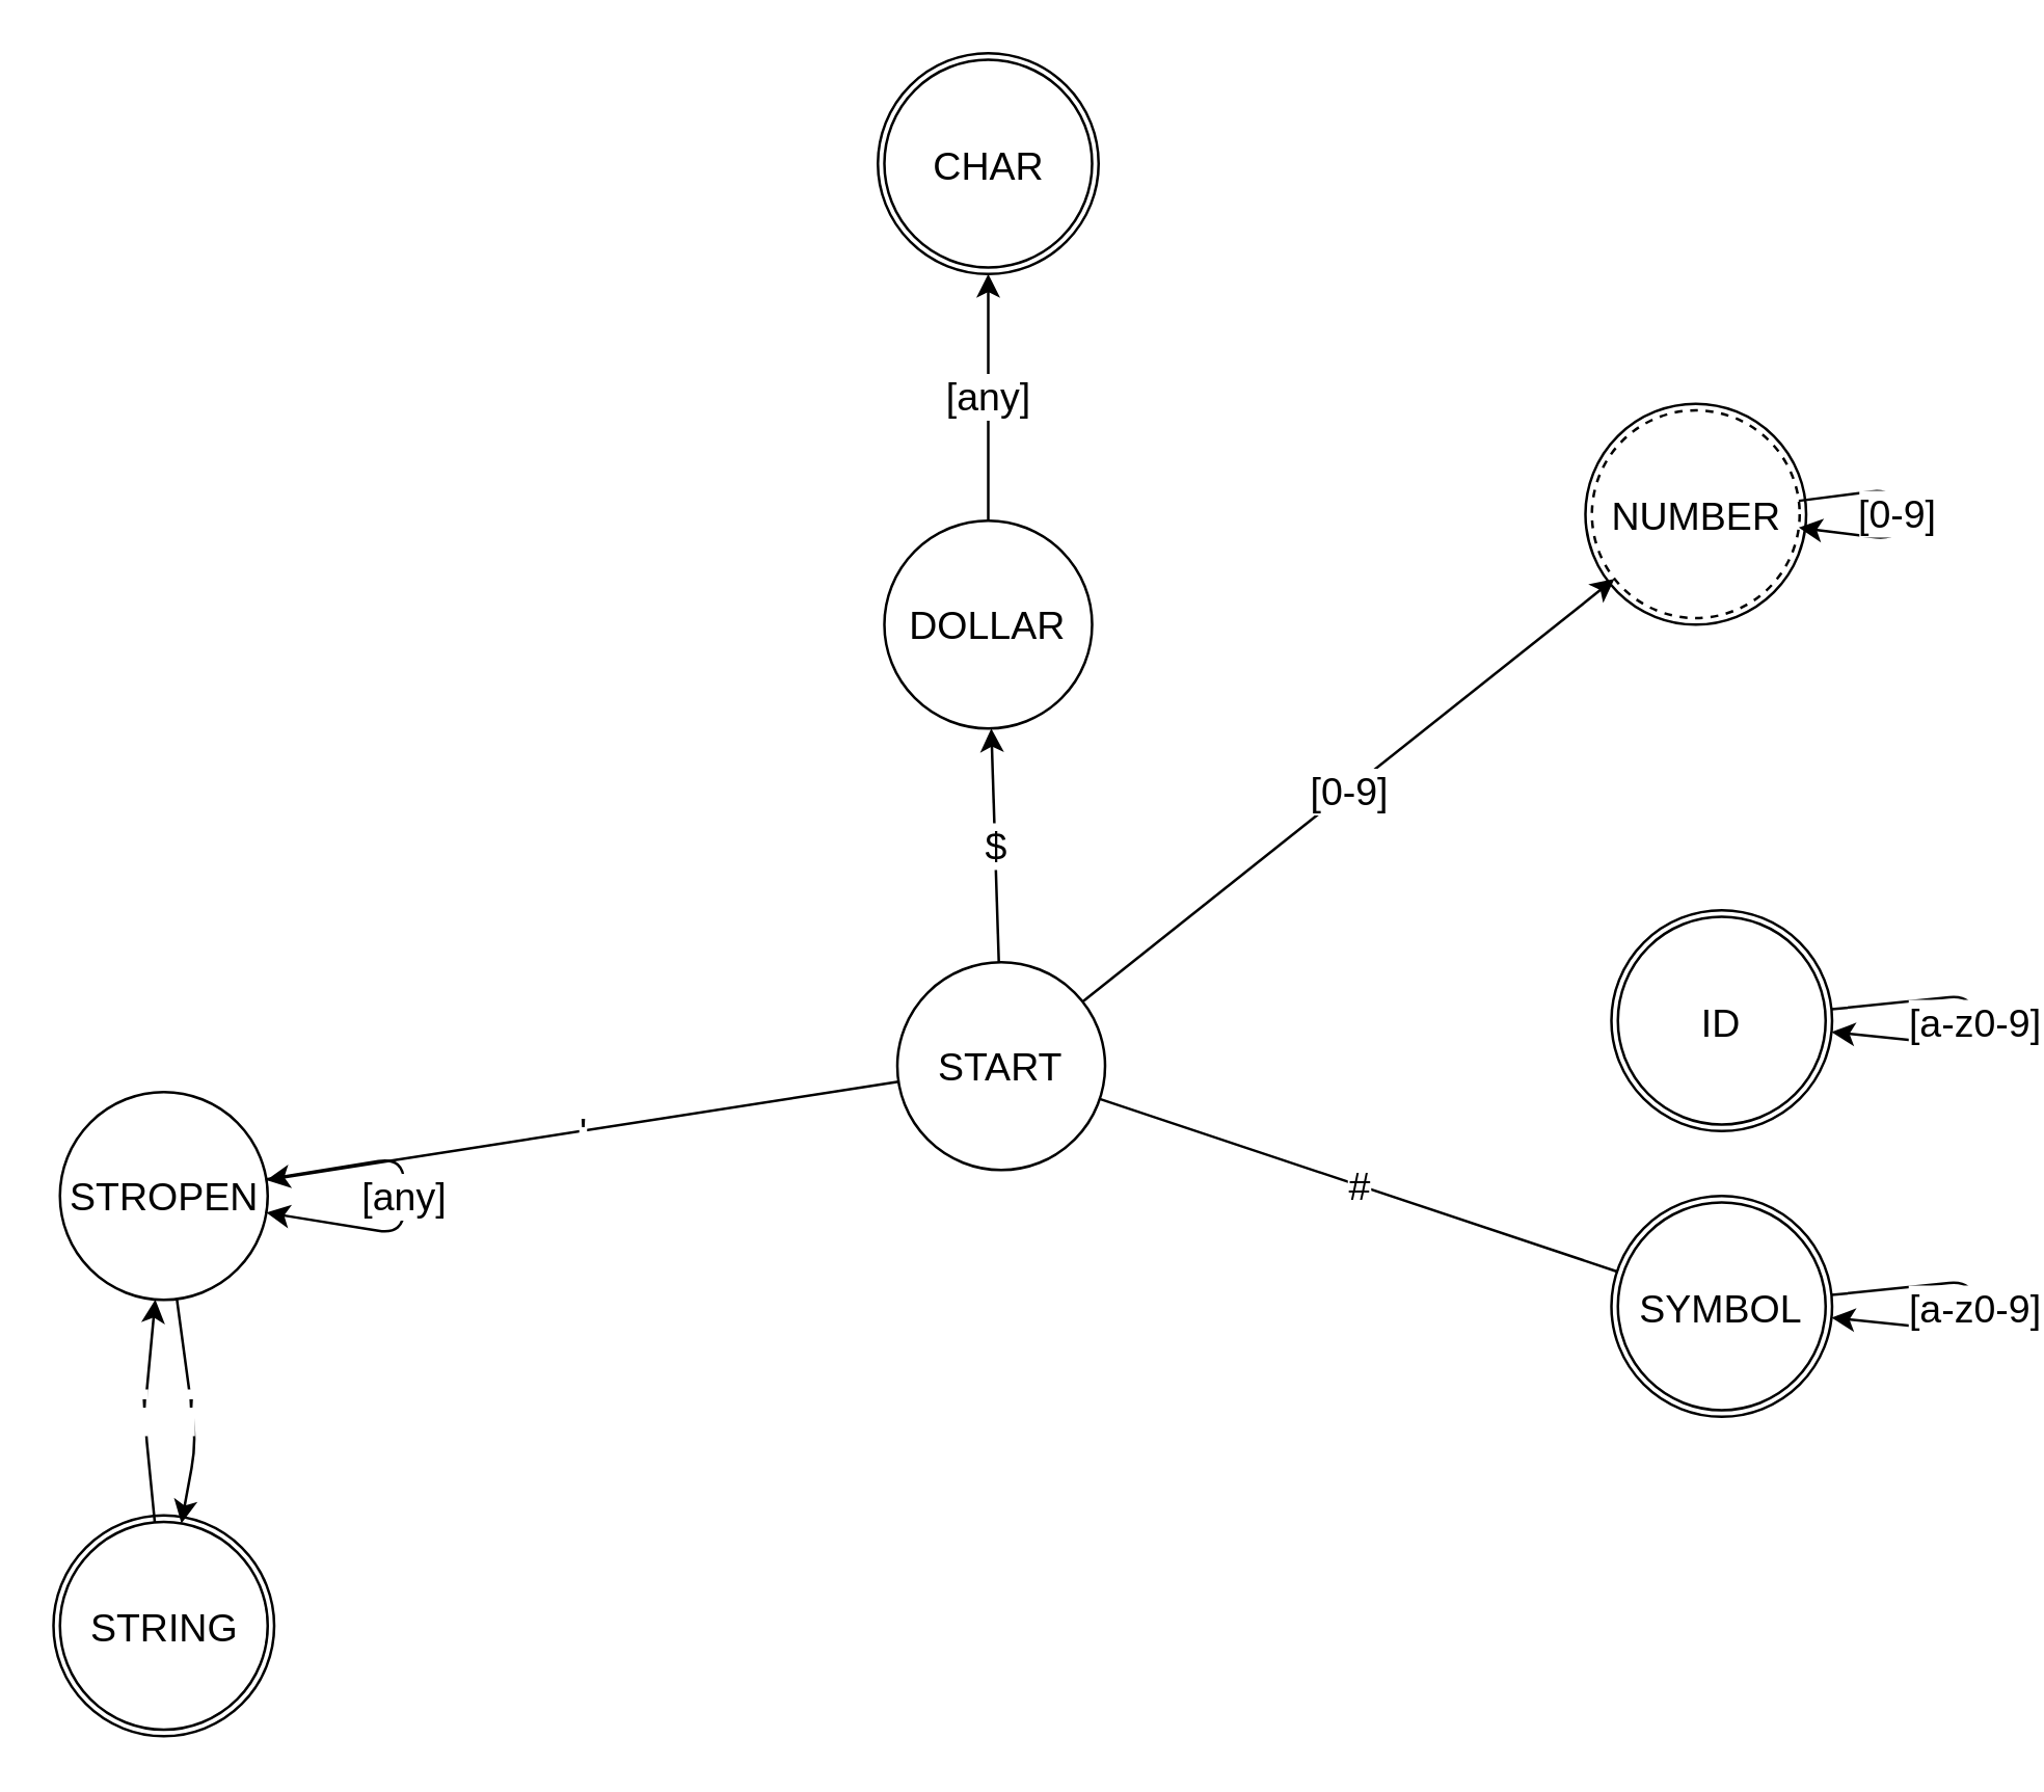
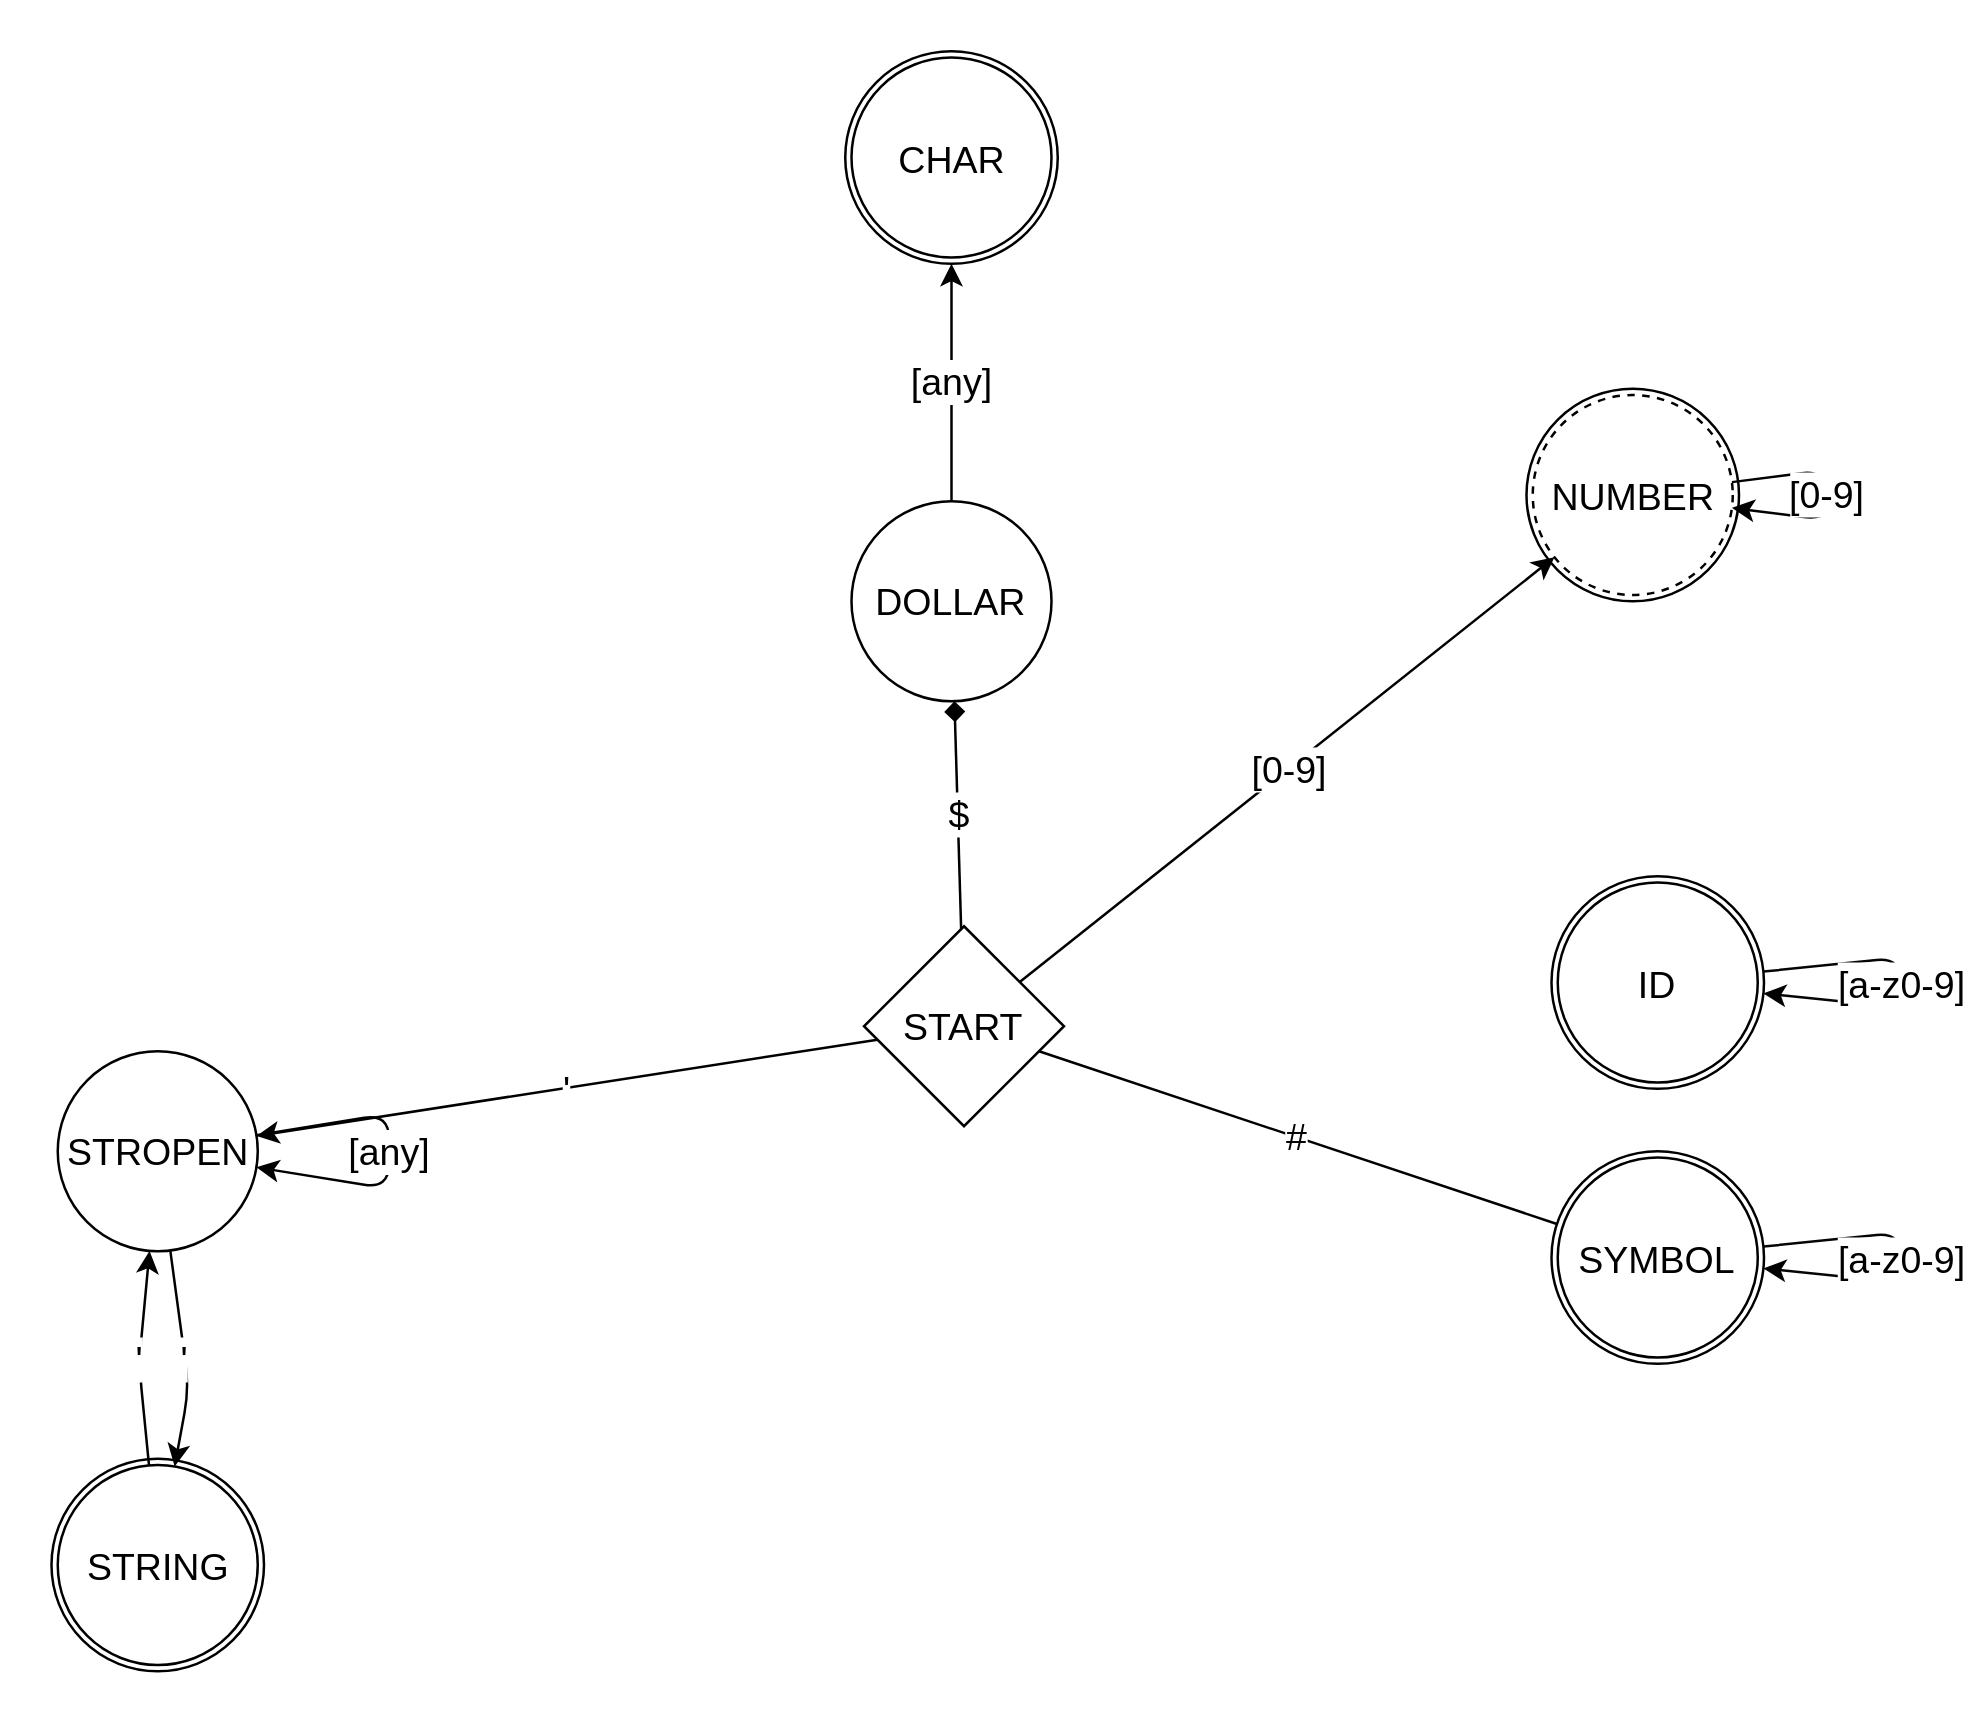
- <mxCell id="2" value="$" style="edgeStyle=none;html=1;labelBorderColor=none;spacing=2;spacingTop=0;fontSize=15;" parent="1" source="6" target="8" edge="1"><mxGeometry relative="1" as="geometry" /></mxCell>
+ <mxCell id="2" value="$" style="edgeStyle=none;html=1;labelBorderColor=none;spacing=2;spacingTop=0;fontSize=15;endArrow=diamond;" parent="1" source="6" target="8" edge="1"><mxGeometry relative="1" as="geometry" /></mxCell>
- <mxCell id="6" value="START" style="ellipse;whiteSpace=wrap;html=1;aspect=fixed;fontSize=15;" parent="1" vertex="1"><mxGeometry x="345" y="370" width="80" height="80" as="geometry" /></mxCell>
+ <mxCell id="6" value="START" style="rhombus;whiteSpace=wrap;html=1;aspect=fixed;fontSize=15;" parent="1" vertex="1"><mxGeometry x="345" y="370" width="80" height="80" as="geometry" /></mxCell>
